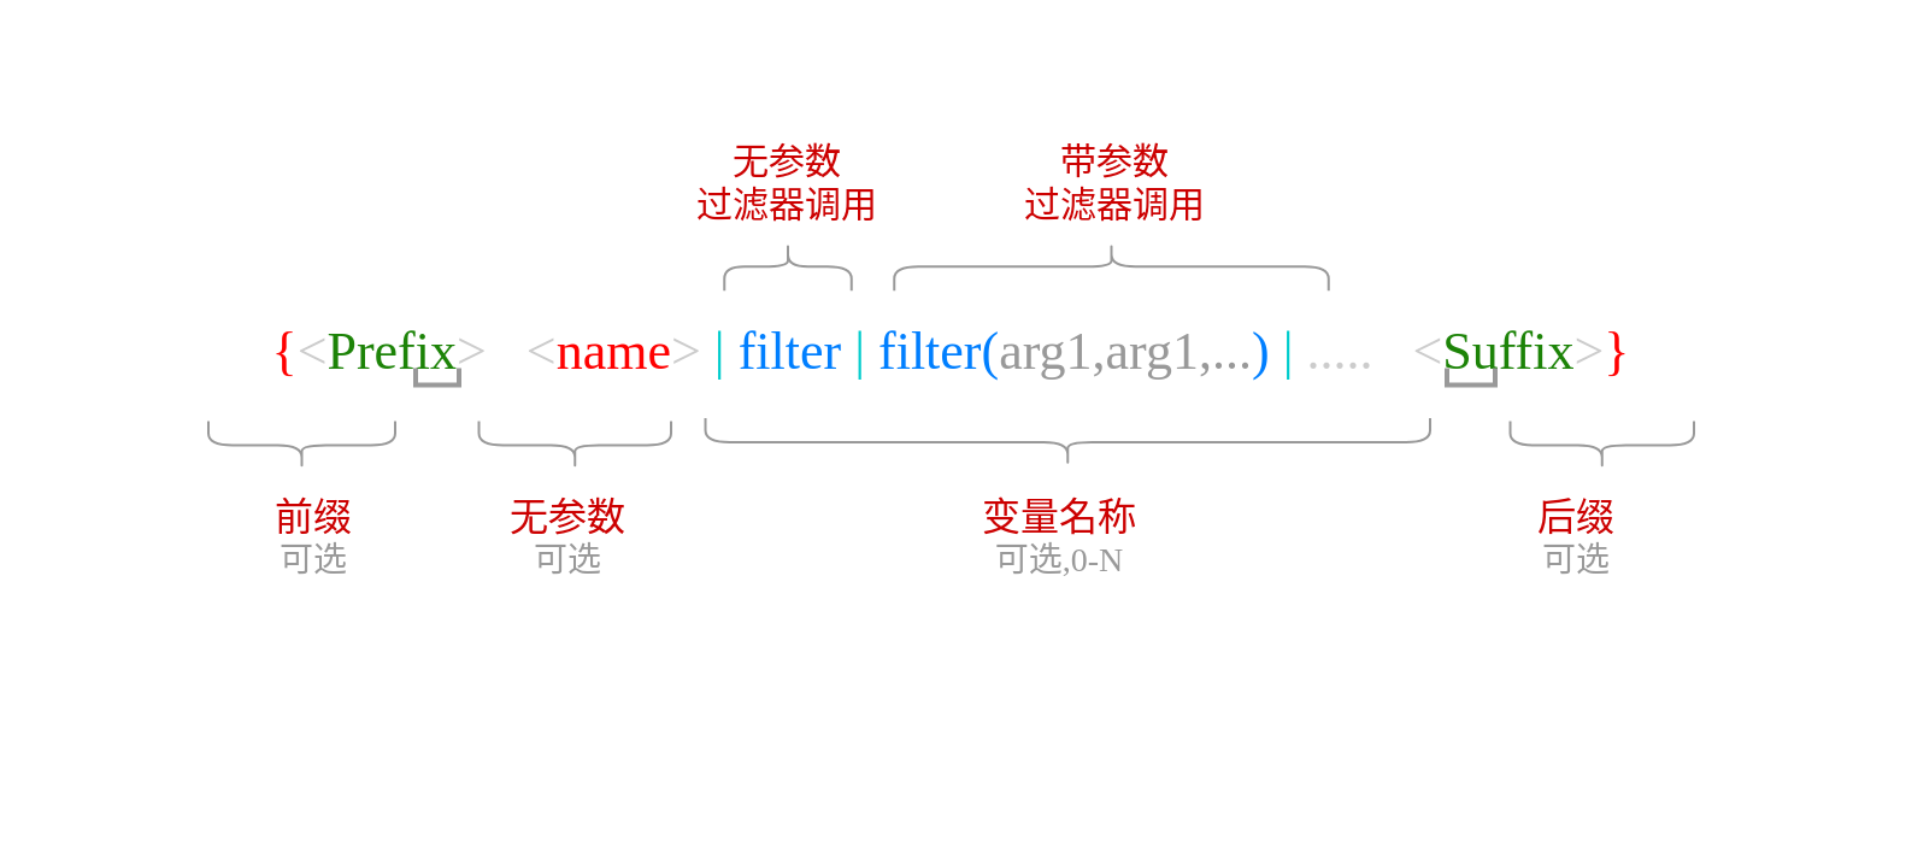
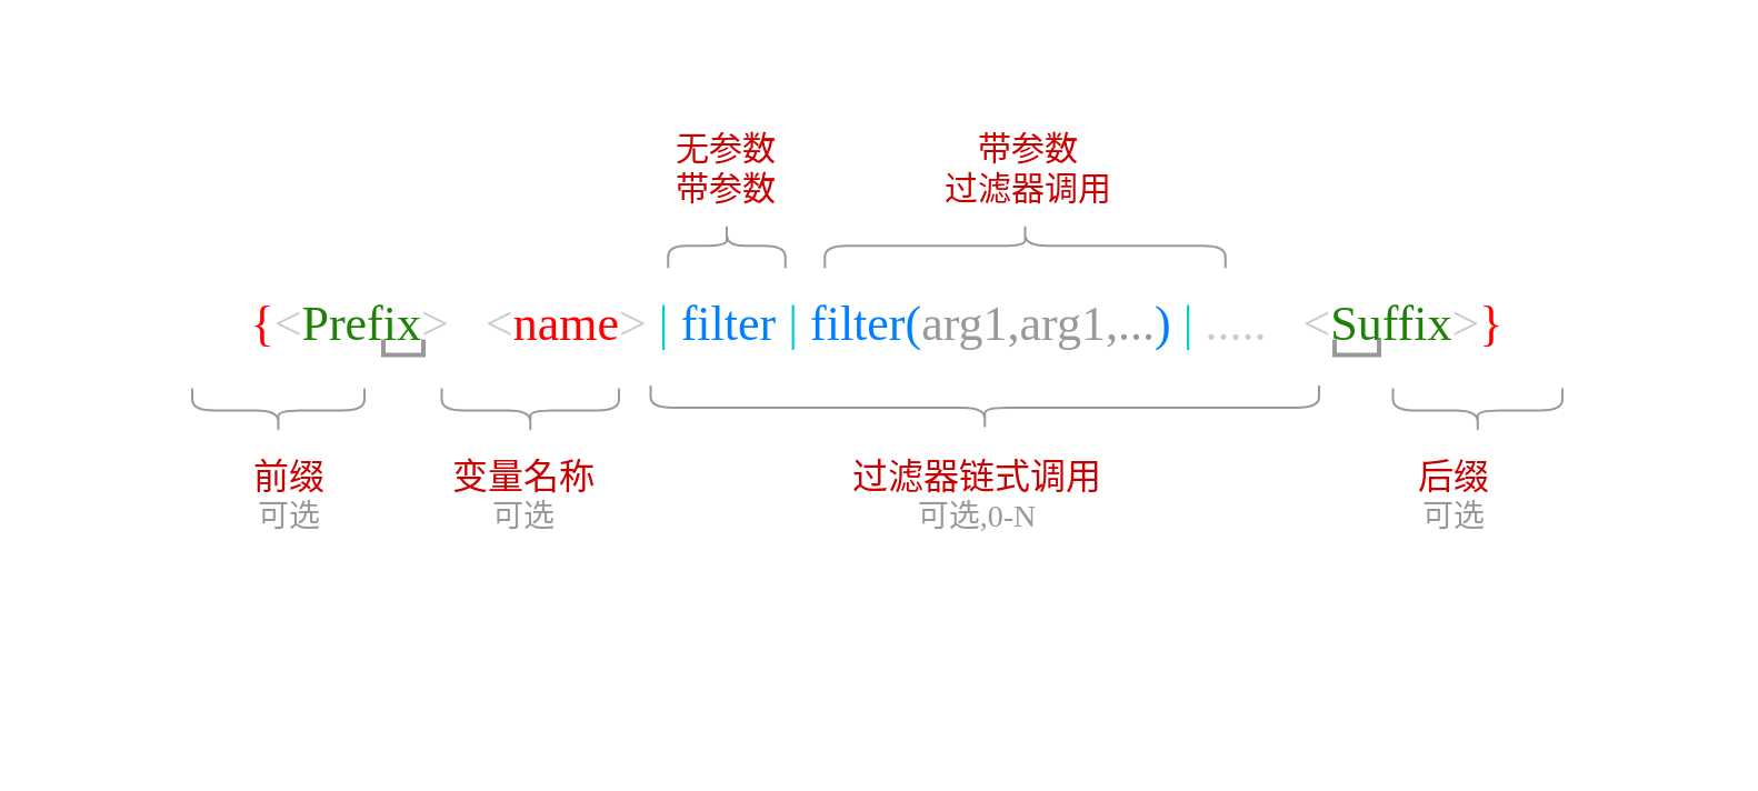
- <mxCell id="15" value="&lt;div style=&quot;font-size: 15px;&quot;&gt;无参数&lt;/div&gt;&lt;div style=&quot;font-size: 15px;&quot;&gt;过滤器调用&lt;/div&gt;" style="text;html=1;strokeColor=none;fillColor=none;align=center;verticalAlign=middle;whiteSpace=wrap;rounded=0;fontFamily=Garamond;fontSize=15;fontColor=#CC0000;fontStyle=0" vertex="1" parent="1"><mxGeometry x="274" y="54.25" width="105" height="41" as="geometry" /></mxCell>
+ <mxCell id="15" value="&lt;div style=&quot;font-size: 15px;&quot;&gt;无参数&lt;/div&gt;&lt;div style=&quot;font-size: 15px;&quot;&gt;带参数&lt;/div&gt;" style="text;html=1;strokeColor=none;fillColor=none;align=center;verticalAlign=middle;whiteSpace=wrap;rounded=0;fontFamily=Garamond;fontSize=15;fontColor=#CC0000;fontStyle=0" vertex="1" parent="1"><mxGeometry x="274" y="54.25" width="105" height="41" as="geometry" /></mxCell>
- <mxCell id="10" value="&lt;font style=&quot;font-size: 16px;&quot;&gt;无参数&lt;br&gt;&lt;/font&gt;&lt;font color=&quot;#999999&quot;&gt;可选&lt;/font&gt;" style="text;html=1;strokeColor=none;fillColor=none;align=center;verticalAlign=top;whiteSpace=wrap;rounded=0;fontFamily=Garamond;fontSize=14;fontColor=#CC0000;" vertex="1" parent="1"><mxGeometry x="198" y="198.25" width="75" height="49.75" as="geometry" /></mxCell>
+ <mxCell id="10" value="&lt;font style=&quot;font-size: 16px;&quot;&gt;变量名称&lt;br&gt;&lt;/font&gt;&lt;font color=&quot;#999999&quot;&gt;可选&lt;/font&gt;" style="text;html=1;strokeColor=none;fillColor=none;align=center;verticalAlign=top;whiteSpace=wrap;rounded=0;fontFamily=Garamond;fontSize=14;fontColor=#CC0000;" vertex="1" parent="1"><mxGeometry x="198" y="198.25" width="75" height="49.75" as="geometry" /></mxCell>
- <mxCell id="11" value="&lt;font style=&quot;font-size: 16px;&quot;&gt;变量名称&lt;br&gt;&lt;/font&gt;&lt;font color=&quot;#999999&quot;&gt;可选,0-N&lt;/font&gt;" style="text;html=1;strokeColor=none;fillColor=none;align=center;verticalAlign=top;whiteSpace=wrap;rounded=0;fontFamily=Garamond;fontSize=14;fontColor=#CC0000;" vertex="1" parent="1"><mxGeometry x="379.38" y="198.25" width="120.75" height="49" as="geometry" /></mxCell>
+ <mxCell id="11" value="&lt;font style=&quot;font-size: 16px;&quot;&gt;过滤器链式调用&lt;br&gt;&lt;/font&gt;&lt;font color=&quot;#999999&quot;&gt;可选,0-N&lt;/font&gt;" style="text;html=1;strokeColor=none;fillColor=none;align=center;verticalAlign=top;whiteSpace=wrap;rounded=0;fontFamily=Garamond;fontSize=14;fontColor=#CC0000;" vertex="1" parent="1"><mxGeometry x="379.38" y="198.25" width="120.75" height="49" as="geometry" /></mxCell>
